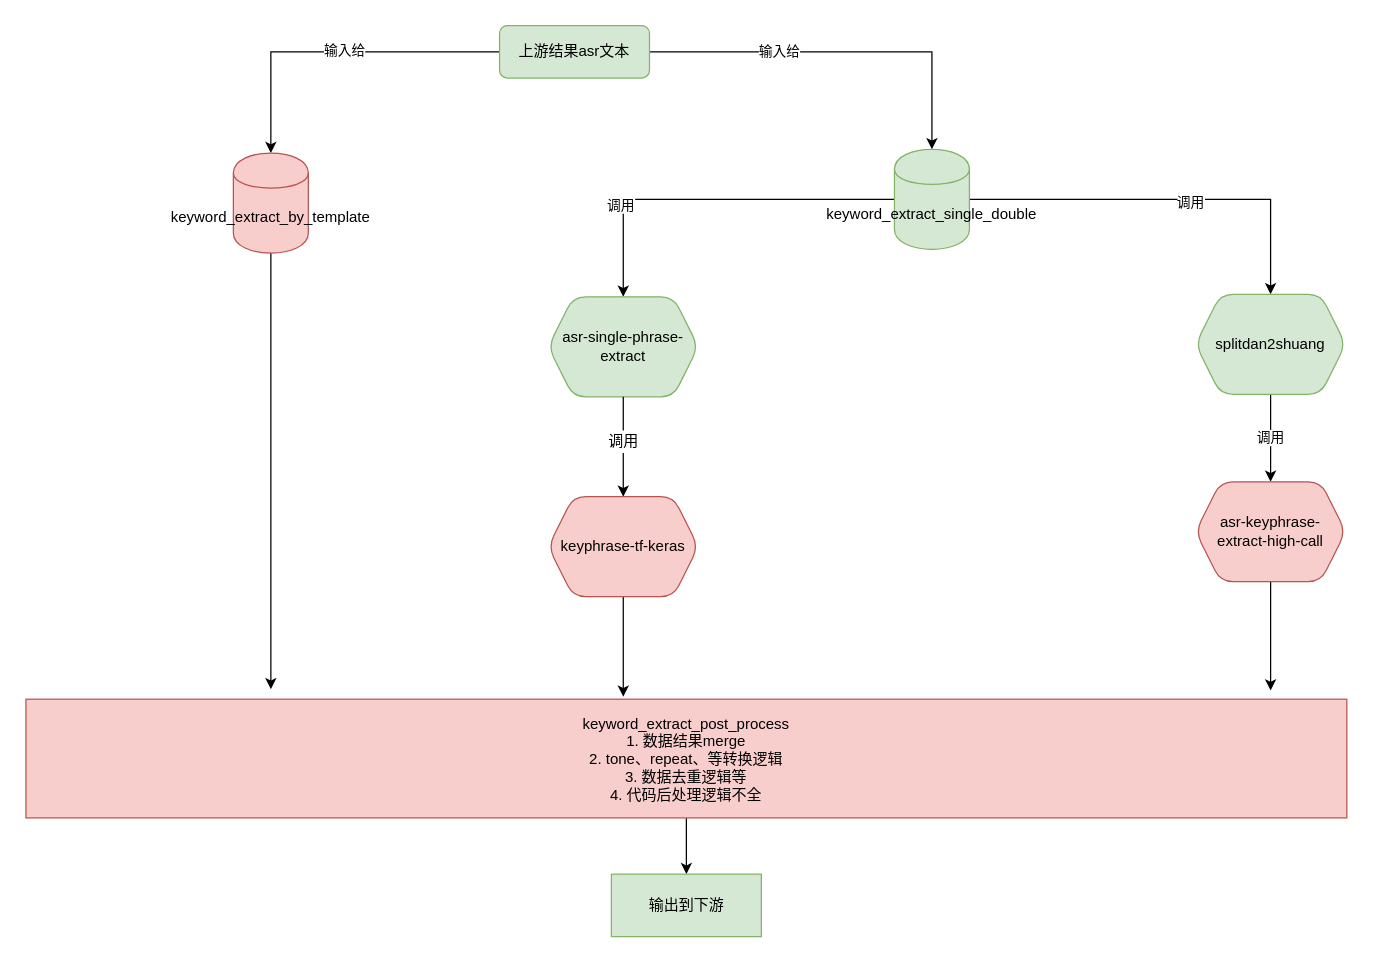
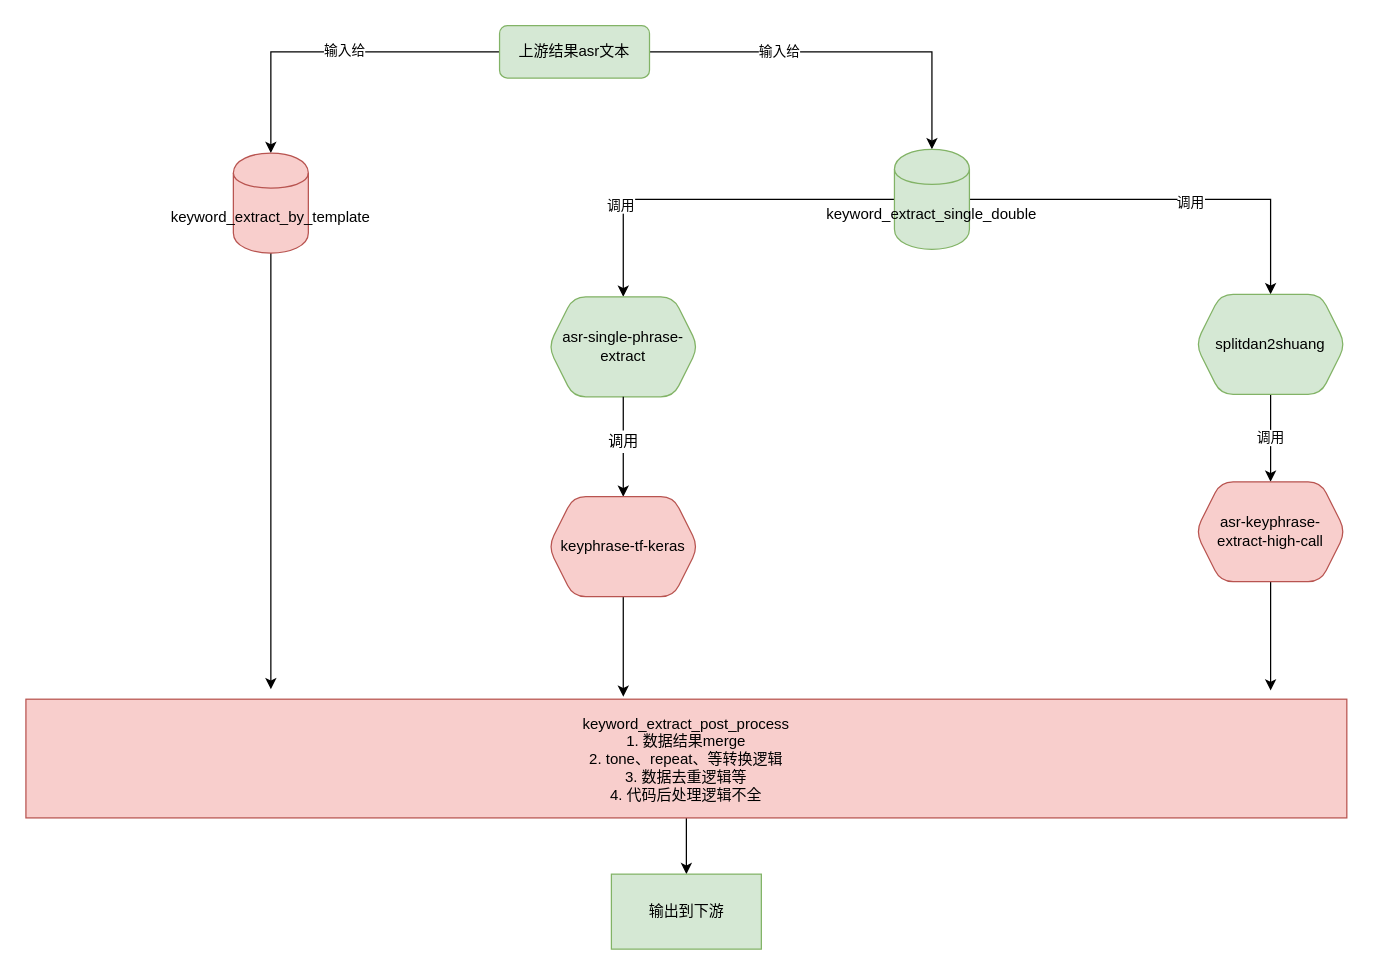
- <mxCell id="26" value="输出到下游" style="rounded=0;whiteSpace=wrap;html=1;strokeColor=#82b366;fillColor=#d5e8d4;" vertex="1" parent="1"><mxGeometry x="488.5" y="699" width="120" height="50" as="geometry" /></mxCell>
+ <mxCell id="26" value="输出到下游" style="rounded=0;whiteSpace=wrap;html=1;strokeColor=#82b366;fillColor=#d5e8d4;" vertex="1" parent="1"><mxGeometry x="488.5" y="699" width="120" height="60" as="geometry" /></mxCell>
